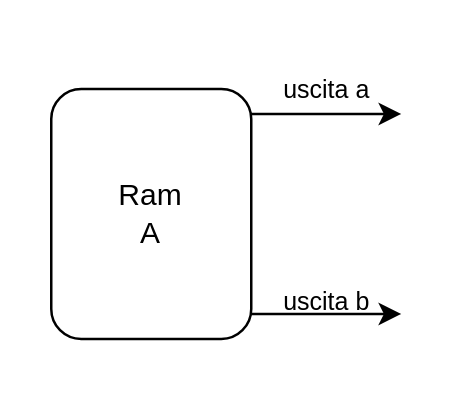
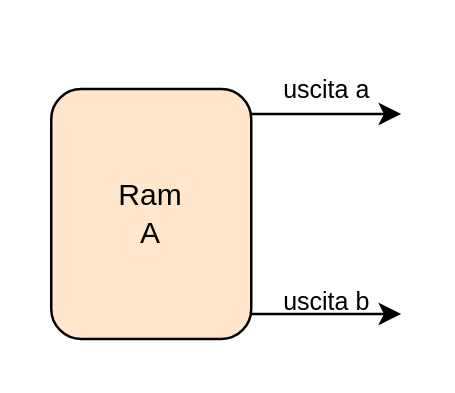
- <mxCell id="2" value="Ram&lt;br&gt;A" style="rounded=1;whiteSpace=wrap;html=1;" vertex="1" parent="1"><mxGeometry x="20" y="35" width="80" height="100" as="geometry" /></mxCell>
+ <mxCell id="2" value="Ram&lt;br&gt;A" style="rounded=1;whiteSpace=wrap;html=1;fillColor=#ffe6cc;" vertex="1" parent="1"><mxGeometry x="20" y="35" width="80" height="100" as="geometry" /></mxCell>
